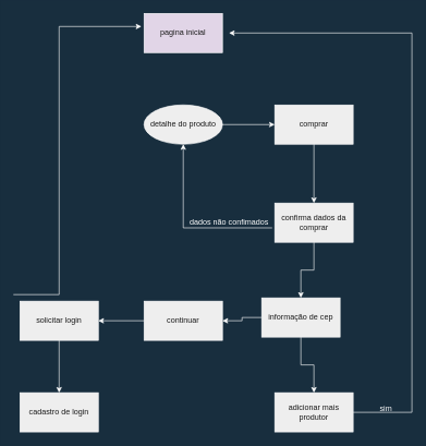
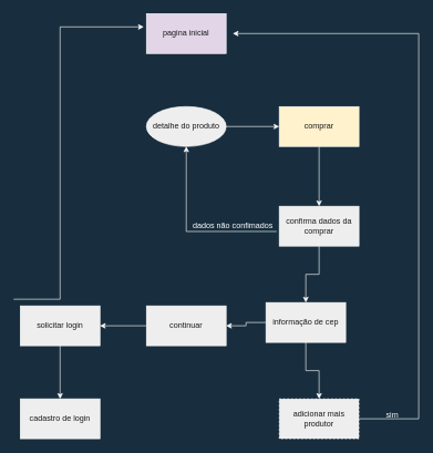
- <mxCell id="7" value="comprar" style="whiteSpace=wrap;html=1;rounded=0;fillColor=#EEEEEE;strokeColor=#FFFFFF;fontColor=#1A1A1A;" vertex="1" parent="1"><mxGeometry x="420" y="160" width="120" height="60" as="geometry" /></mxCell>
+ <mxCell id="7" value="comprar" style="whiteSpace=wrap;html=1;rounded=0;fillColor=#fff2cc;strokeColor=#FFFFFF;fontColor=#1A1A1A;" vertex="1" parent="1"><mxGeometry x="420" y="160" width="120" height="60" as="geometry" /></mxCell>
- <mxCell id="20" value="adicionar mais produtor" style="whiteSpace=wrap;html=1;fillColor=#EEEEEE;strokeColor=#FFFFFF;fontColor=#1A1A1A;rounded=0;" vertex="1" parent="1"><mxGeometry x="420" y="600" width="120" height="60" as="geometry" /></mxCell>
+ <mxCell id="20" value="adicionar mais produtor" style="whiteSpace=wrap;html=1;fillColor=#EEEEEE;strokeColor=#FFFFFF;fontColor=#1A1A1A;rounded=0;dashed=1;" vertex="1" parent="1"><mxGeometry x="420" y="600" width="120" height="60" as="geometry" /></mxCell>
